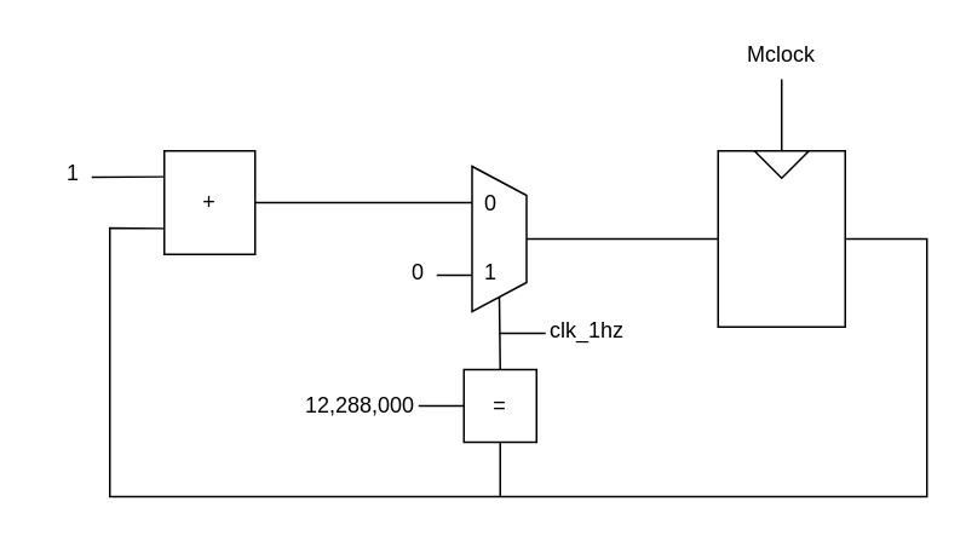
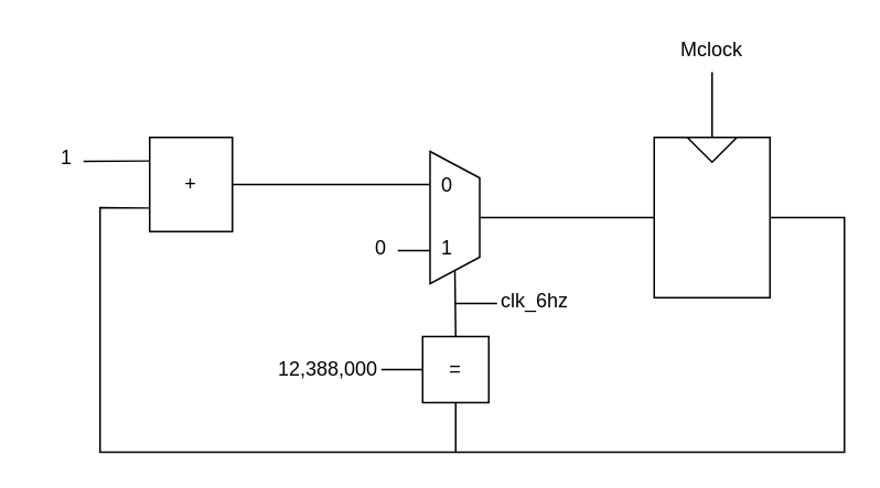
- <mxCell id="23" value="clk_1hz" style="text;html=1;strokeColor=none;fillColor=none;align=center;verticalAlign=middle;whiteSpace=wrap;rounded=0;" vertex="1" parent="1"><mxGeometry x="303" y="171.5" width="40" height="20" as="geometry" /></mxCell>
+ <mxCell id="23" value="clk_6hz" style="text;html=1;strokeColor=none;fillColor=none;align=center;verticalAlign=middle;whiteSpace=wrap;rounded=0;" vertex="1" parent="1"><mxGeometry x="303" y="171.5" width="40" height="20" as="geometry" /></mxCell>
- <mxCell id="21" value="12,288,000" style="text;html=1;strokeColor=none;fillColor=none;align=center;verticalAlign=middle;whiteSpace=wrap;rounded=0;" vertex="1" parent="1"><mxGeometry x="178" y="213" width="40" height="20" as="geometry" /></mxCell>
+ <mxCell id="21" value="12,388,000" style="text;html=1;strokeColor=none;fillColor=none;align=center;verticalAlign=middle;whiteSpace=wrap;rounded=0;" vertex="1" parent="1"><mxGeometry x="178" y="213" width="40" height="20" as="geometry" /></mxCell>
